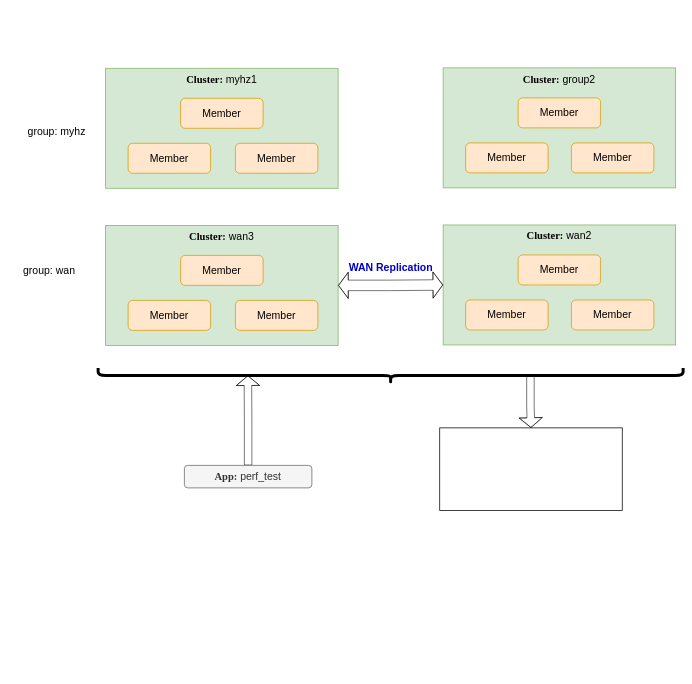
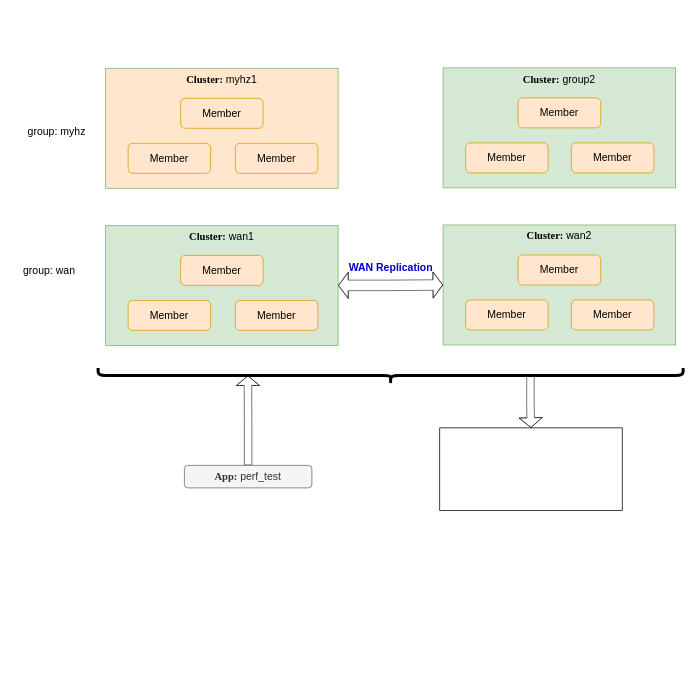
- <mxCell id="20" value="&lt;font face=&quot;Comic Sans MS&quot; style=&quot;font-size: 14px;&quot;&gt;&lt;b style=&quot;font-size: 14px;&quot;&gt;Cluster:&lt;/b&gt;&lt;/font&gt; myhz1" style="rounded=0;whiteSpace=wrap;html=1;align=center;verticalAlign=top;fillColor=#d5e8d4;strokeColor=#82b366;fontSize=14;" vertex="1" parent="19"><mxGeometry width="310" height="160" as="geometry" /></mxCell>
+ <mxCell id="20" value="&lt;font face=&quot;Comic Sans MS&quot; style=&quot;font-size: 14px;&quot;&gt;&lt;b style=&quot;font-size: 14px;&quot;&gt;Cluster:&lt;/b&gt;&lt;/font&gt; myhz1" style="rounded=0;whiteSpace=wrap;html=1;align=center;verticalAlign=top;fillColor=#ffe6cc;strokeColor=#82b366;fontSize=14;" vertex="1" parent="19"><mxGeometry width="310" height="160" as="geometry" /></mxCell>
- <mxCell id="4" value="&lt;font face=&quot;Comic Sans MS&quot; style=&quot;font-size: 14px;&quot;&gt;&lt;b style=&quot;font-size: 14px;&quot;&gt;Cluster:&lt;/b&gt;&lt;/font&gt; wan3" style="rounded=0;whiteSpace=wrap;html=1;align=center;verticalAlign=top;fillColor=#d5e8d4;strokeColor=#82b366;fontSize=14;" parent="3" vertex="1"><mxGeometry width="310" height="160" as="geometry" /></mxCell>
+ <mxCell id="4" value="&lt;font face=&quot;Comic Sans MS&quot; style=&quot;font-size: 14px;&quot;&gt;&lt;b style=&quot;font-size: 14px;&quot;&gt;Cluster:&lt;/b&gt;&lt;/font&gt; wan1" style="rounded=0;whiteSpace=wrap;html=1;align=center;verticalAlign=top;fillColor=#d5e8d4;strokeColor=#82b366;fontSize=14;" parent="3" vertex="1"><mxGeometry width="310" height="160" as="geometry" /></mxCell>
